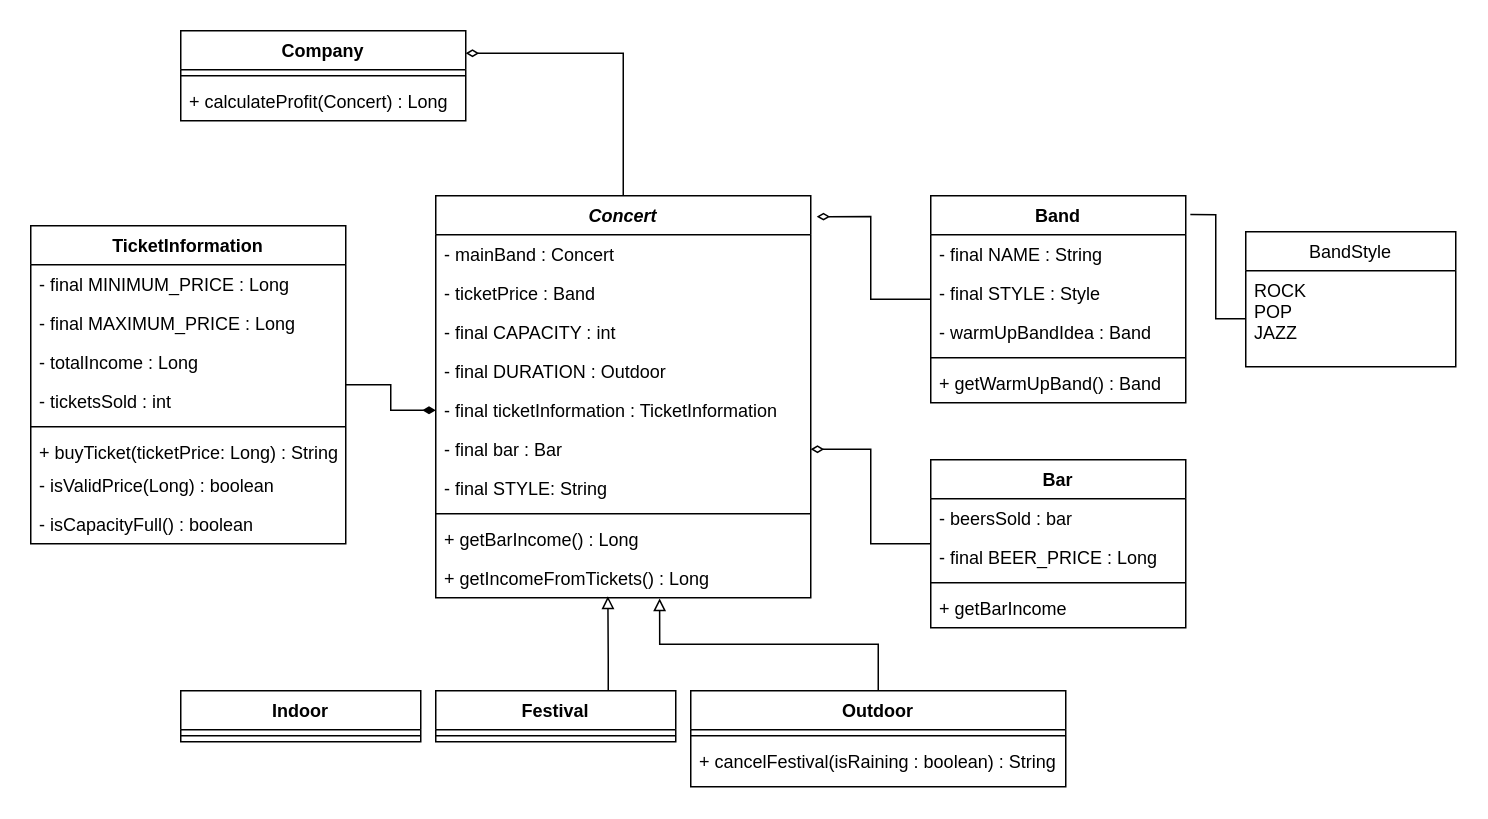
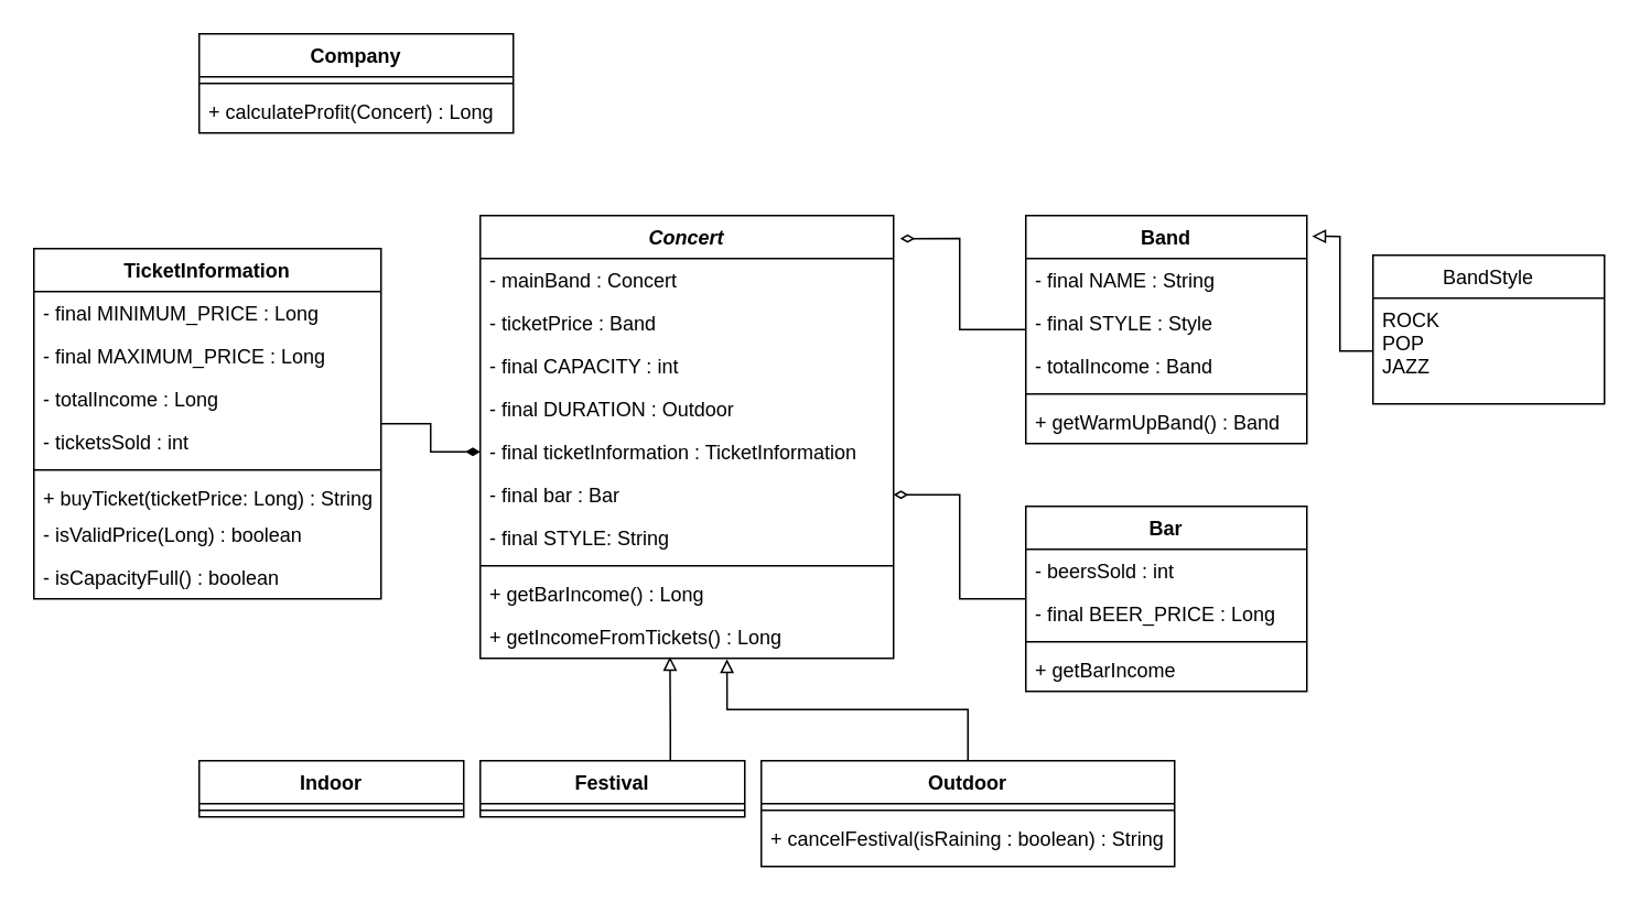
- <mxCell id="5" style="edgeStyle=orthogonalEdgeStyle;rounded=0;orthogonalLoop=1;jettySize=auto;html=1;entryX=1;entryY=0.25;entryDx=0;entryDy=0;endArrow=diamondThin;endFill=0;" edge="1" parent="1" source="6" target="2"><mxGeometry relative="1" as="geometry" /></mxCell>
- <mxCell id="51" style="edgeStyle=orthogonalEdgeStyle;rounded=0;orthogonalLoop=1;jettySize=auto;html=1;entryX=1.018;entryY=0.091;entryDx=0;entryDy=0;entryPerimeter=0;endArrow=none;endFill=0;" edge="1" parent="1" source="34" target="27"><mxGeometry relative="1" as="geometry" /></mxCell>
+ <mxCell id="51" style="edgeStyle=orthogonalEdgeStyle;rounded=0;orthogonalLoop=1;jettySize=auto;html=1;entryX=1.018;entryY=0.091;entryDx=0;entryDy=0;entryPerimeter=0;endArrow=block;endFill=0;" edge="1" parent="1" source="34" target="27"><mxGeometry relative="1" as="geometry" /></mxCell>
- <mxCell id="30" value="- warmUpBandIdea : Band" style="text;strokeColor=none;fillColor=none;align=left;verticalAlign=top;spacingLeft=4;spacingRight=4;overflow=hidden;rotatable=0;points=[[0,0.5],[1,0.5]];portConstraint=eastwest;" vertex="1" parent="27"><mxGeometry y="78" width="170" height="26" as="geometry" /></mxCell>
+ <mxCell id="30" value="- totalIncome : Band" style="text;strokeColor=none;fillColor=none;align=left;verticalAlign=top;spacingLeft=4;spacingRight=4;overflow=hidden;rotatable=0;points=[[0,0.5],[1,0.5]];portConstraint=eastwest;" vertex="1" parent="27"><mxGeometry y="78" width="170" height="26" as="geometry" /></mxCell>
- <mxCell id="37" value="- beersSold : bar" style="text;strokeColor=none;fillColor=none;align=left;verticalAlign=top;spacingLeft=4;spacingRight=4;overflow=hidden;rotatable=0;points=[[0,0.5],[1,0.5]];portConstraint=eastwest;" vertex="1" parent="36"><mxGeometry y="26" width="170" height="26" as="geometry" /></mxCell>
+ <mxCell id="37" value="- beersSold : int" style="text;strokeColor=none;fillColor=none;align=left;verticalAlign=top;spacingLeft=4;spacingRight=4;overflow=hidden;rotatable=0;points=[[0,0.5],[1,0.5]];portConstraint=eastwest;" vertex="1" parent="36"><mxGeometry y="26" width="170" height="26" as="geometry" /></mxCell>
